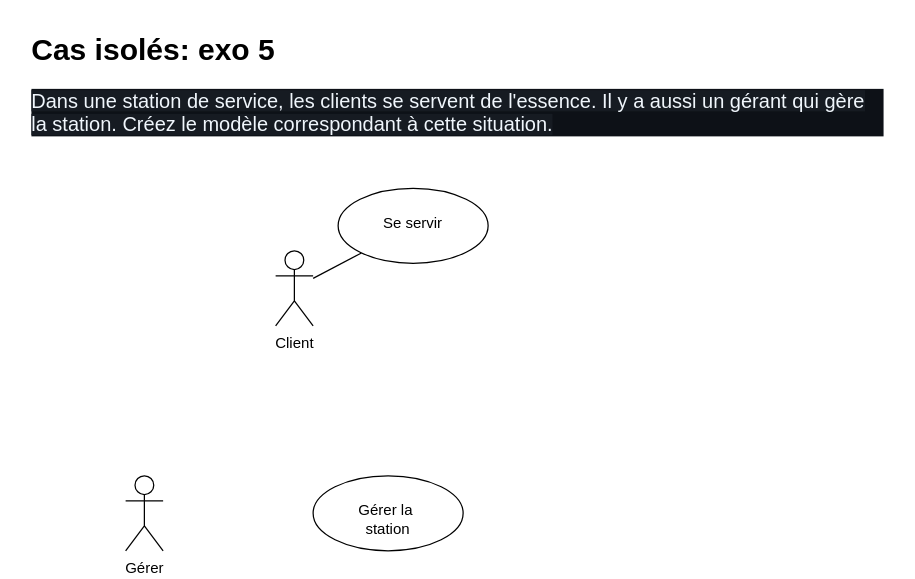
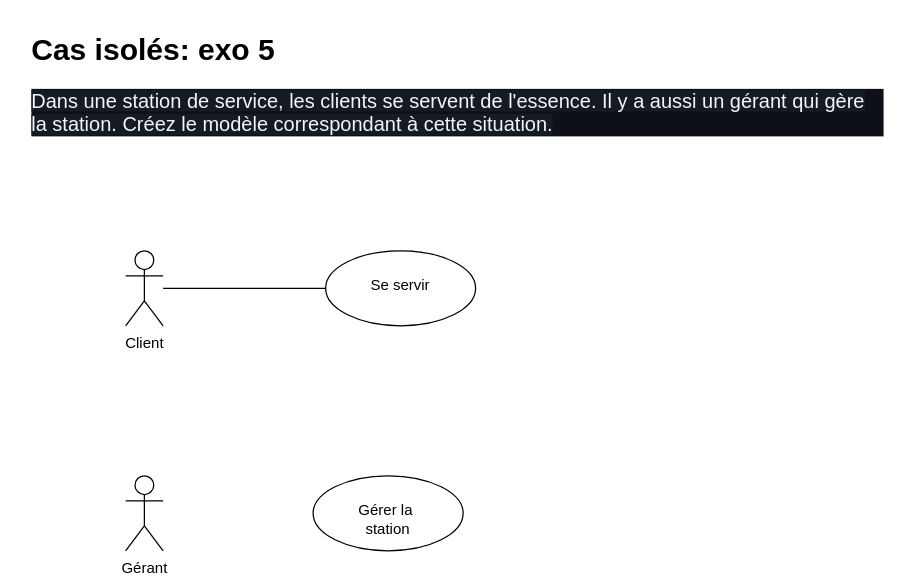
- <mxCell id="6" value="&lt;br&gt;Se servir" style="ellipse;whiteSpace=wrap;html=1;verticalAlign=top;" vertex="1" parent="1"><mxGeometry x="270" y="150" width="120" height="60" as="geometry" /></mxCell>
+ <mxCell id="6" value="&lt;br&gt;Se servir" style="ellipse;whiteSpace=wrap;html=1;verticalAlign=top;" vertex="1" parent="1"><mxGeometry x="260" y="200" width="120" height="60" as="geometry" /></mxCell>
- <mxCell id="4" value="Client" style="shape=umlActor;verticalLabelPosition=bottom;verticalAlign=top;html=1;" vertex="1" parent="1"><mxGeometry x="220" y="200" width="30" height="60" as="geometry" /></mxCell>
+ <mxCell id="4" value="Client" style="shape=umlActor;verticalLabelPosition=bottom;verticalAlign=top;html=1;" vertex="1" parent="1"><mxGeometry x="100" y="200" width="30" height="60" as="geometry" /></mxCell>
- <mxCell id="5" value="Gérer" style="shape=umlActor;verticalLabelPosition=bottom;verticalAlign=top;html=1;" vertex="1" parent="1"><mxGeometry x="100" y="380" width="30" height="60" as="geometry" /></mxCell>
+ <mxCell id="5" value="Gérant" style="shape=umlActor;verticalLabelPosition=bottom;verticalAlign=top;html=1;" vertex="1" parent="1"><mxGeometry x="100" y="380" width="30" height="60" as="geometry" /></mxCell>
